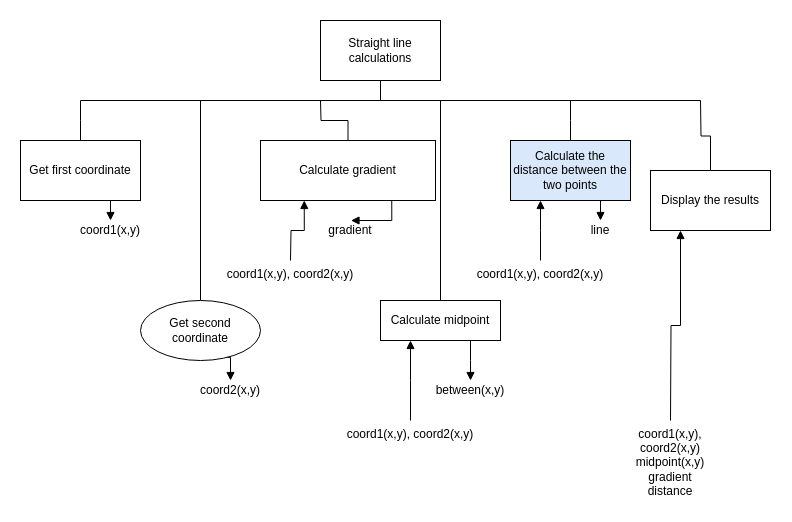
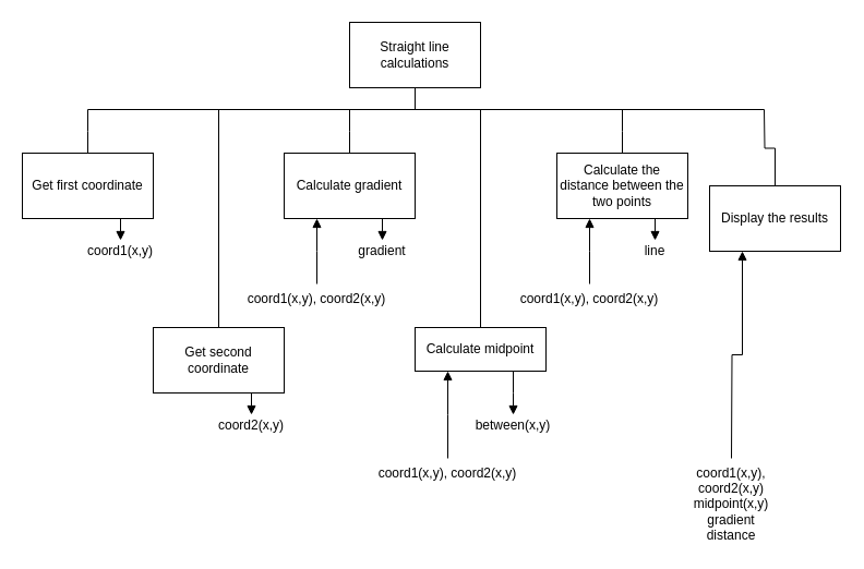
- <mxCell id="15" value="Calculate gradient" style="rounded=0;whiteSpace=wrap;html=1;" parent="1" vertex="1"><mxGeometry x="260" y="140" width="175" height="60" as="geometry" /></mxCell>
+ <mxCell id="15" value="Calculate gradient" style="rounded=0;whiteSpace=wrap;html=1;" parent="1" vertex="1"><mxGeometry x="260" y="140" width="120" height="60" as="geometry" /></mxCell>
- <mxCell id="27" value="Calculate the distance between the two points" style="rounded=0;whiteSpace=wrap;html=1;fillColor=#dae8fc;" parent="1" vertex="1"><mxGeometry x="510" y="140" width="120" height="60" as="geometry" /></mxCell>
+ <mxCell id="27" value="Calculate the distance between the two points" style="rounded=0;whiteSpace=wrap;html=1;" parent="1" vertex="1"><mxGeometry x="510" y="140" width="120" height="60" as="geometry" /></mxCell>
- <mxCell id="10" value="Get second coordinate" style="ellipse;whiteSpace=wrap;html=1;" parent="1" vertex="1"><mxGeometry x="140" y="300" width="120" height="60" as="geometry" /></mxCell>
+ <mxCell id="10" value="Get second coordinate" style="rounded=0;whiteSpace=wrap;html=1;" parent="1" vertex="1"><mxGeometry x="140" y="300" width="120" height="60" as="geometry" /></mxCell>
